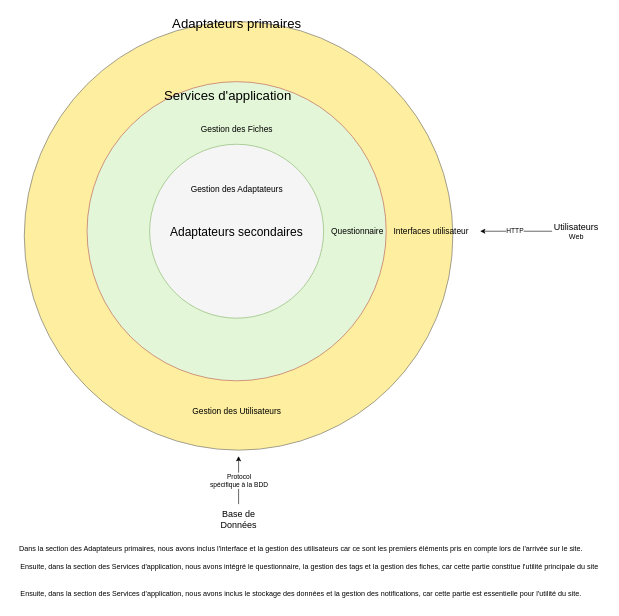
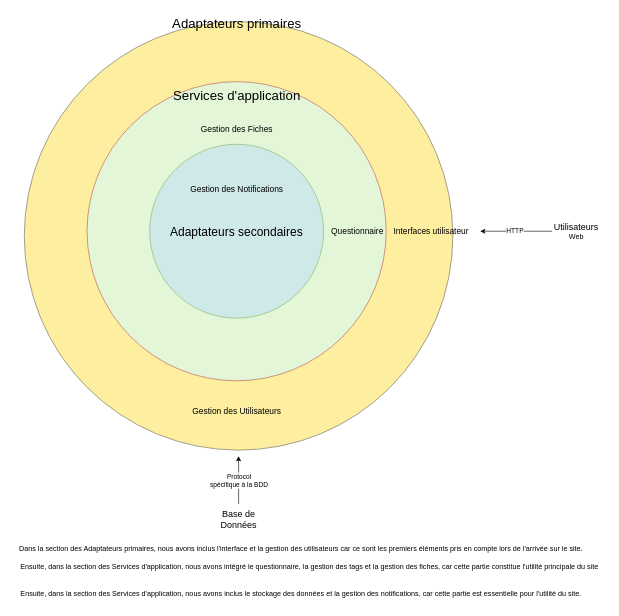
- <mxCell id="5" value="&lt;font style=&quot;font-size: 22px;&quot;&gt;Services d'application&lt;/font&gt;" style="text;html=1;align=center;verticalAlign=middle;resizable=0;points=[];autosize=1;strokeColor=none;fillColor=none;" parent="1" vertex="1"><mxGeometry x="259" y="140" width="240" height="40" as="geometry" /></mxCell>
+ <mxCell id="5" value="&lt;font style=&quot;font-size: 22px;&quot;&gt;Services d'application&lt;/font&gt;" style="text;html=1;align=center;verticalAlign=middle;resizable=0;points=[];autosize=1;strokeColor=none;fillColor=none;" parent="1" vertex="1"><mxGeometry x="274" y="140" width="240" height="40" as="geometry" /></mxCell>
- <mxCell id="10" value="&lt;font style=&quot;font-size: 14px;&quot;&gt;Gestion des Adaptateurs &lt;/font&gt;" style="text;html=1;align=center;verticalAlign=middle;resizable=0;points=[];autosize=1;strokeColor=none;fillColor=none;" parent="1" vertex="1"><mxGeometry x="304" y="300" width="180" height="30" as="geometry" /></mxCell>
+ <mxCell id="10" value="&lt;font style=&quot;font-size: 14px;&quot;&gt;Gestion des Notifications &lt;/font&gt;" style="text;html=1;align=center;verticalAlign=middle;resizable=0;points=[];autosize=1;strokeColor=none;fillColor=none;" parent="1" vertex="1"><mxGeometry x="304" y="300" width="180" height="30" as="geometry" /></mxCell>
- <mxCell id="6" value="&lt;font style=&quot;font-size: 20px;&quot;&gt;Adaptateurs secondaires&lt;/font&gt;&lt;span style=&quot;color: rgb(236, 236, 236); font-family: Söhne, ui-sans-serif, system-ui, -apple-system, &amp;quot;Segoe UI&amp;quot;, Roboto, Ubuntu, Cantarell, &amp;quot;Noto Sans&amp;quot;, sans-serif, &amp;quot;Helvetica Neue&amp;quot;, Arial, &amp;quot;Apple Color Emoji&amp;quot;, &amp;quot;Segoe UI Emoji&amp;quot;, &amp;quot;Segoe UI Symbol&amp;quot;, &amp;quot;Noto Color Emoji&amp;quot;; font-size: 16px; text-align: left; background-color: rgb(33, 33, 33);&quot;&gt; &lt;/span&gt;" style="ellipse;whiteSpace=wrap;html=1;aspect=fixed;fillColor=#f5f5f5;strokeColor=#82b366;" parent="1" vertex="1"><mxGeometry x="249" y="240" width="290" height="290" as="geometry" /></mxCell>
+ <mxCell id="6" value="&lt;font style=&quot;font-size: 20px;&quot;&gt;Adaptateurs secondaires&lt;/font&gt;&lt;span style=&quot;color: rgb(236, 236, 236); font-family: Söhne, ui-sans-serif, system-ui, -apple-system, &amp;quot;Segoe UI&amp;quot;, Roboto, Ubuntu, Cantarell, &amp;quot;Noto Sans&amp;quot;, sans-serif, &amp;quot;Helvetica Neue&amp;quot;, Arial, &amp;quot;Apple Color Emoji&amp;quot;, &amp;quot;Segoe UI Emoji&amp;quot;, &amp;quot;Segoe UI Symbol&amp;quot;, &amp;quot;Noto Color Emoji&amp;quot;; font-size: 16px; text-align: left; background-color: rgb(33, 33, 33);&quot;&gt; &lt;/span&gt;" style="ellipse;whiteSpace=wrap;html=1;aspect=fixed;fillColor=#CEE9E8;strokeColor=#82b366;" parent="1" vertex="1"><mxGeometry x="249" y="240" width="290" height="290" as="geometry" /></mxCell>
